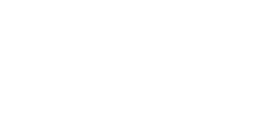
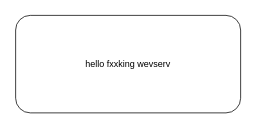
+ <mxCell id="2" value="hello fxxking wevserv" style="rounded=1;whiteSpace=wrap;html=1;" vertex="1" parent="1"><mxGeometry x="20" y="20" width="300" height="130" as="geometry" /></mxCell>
